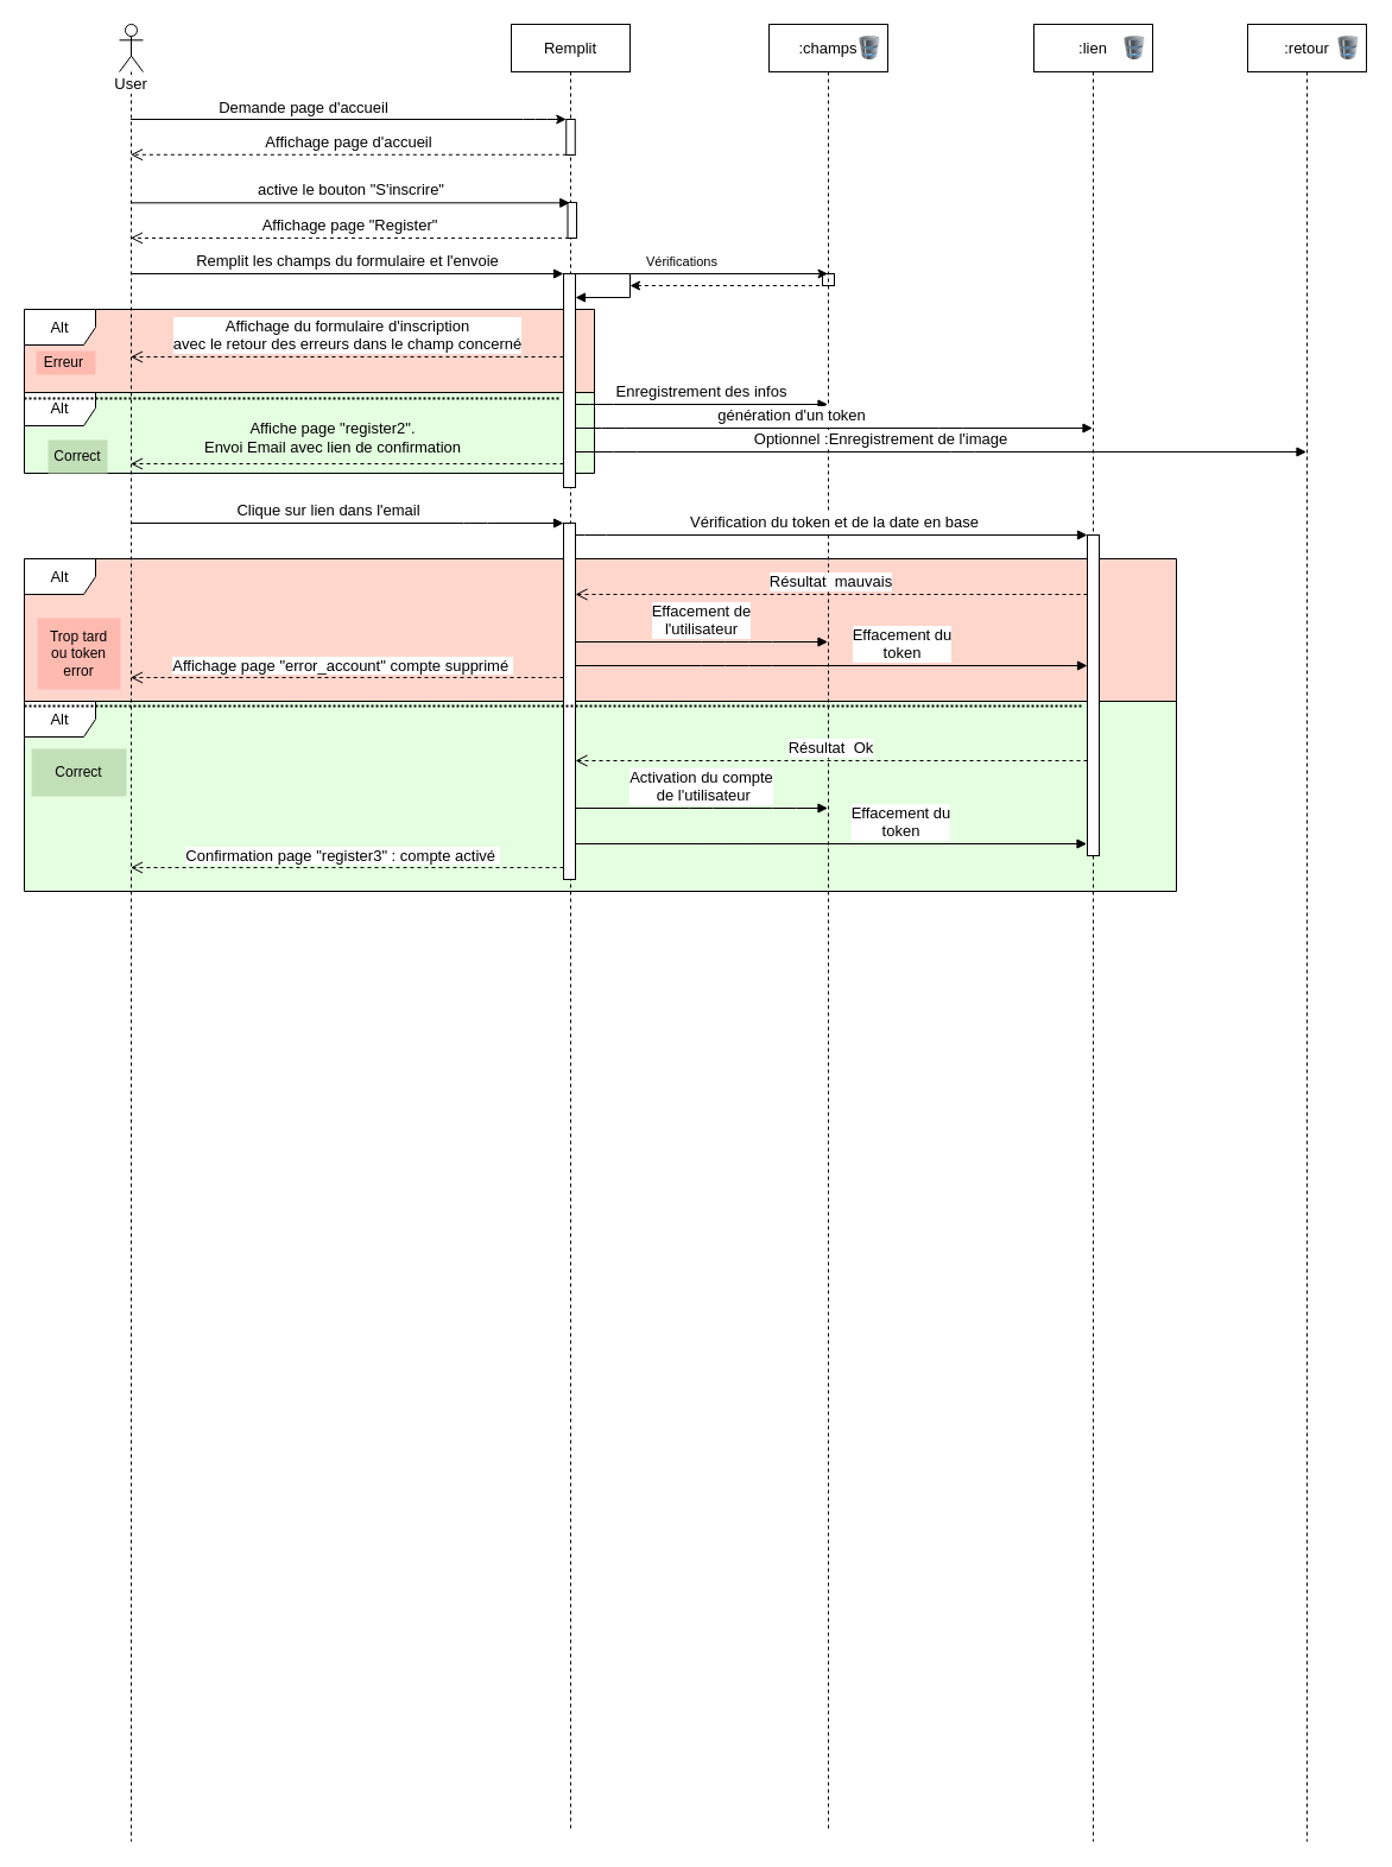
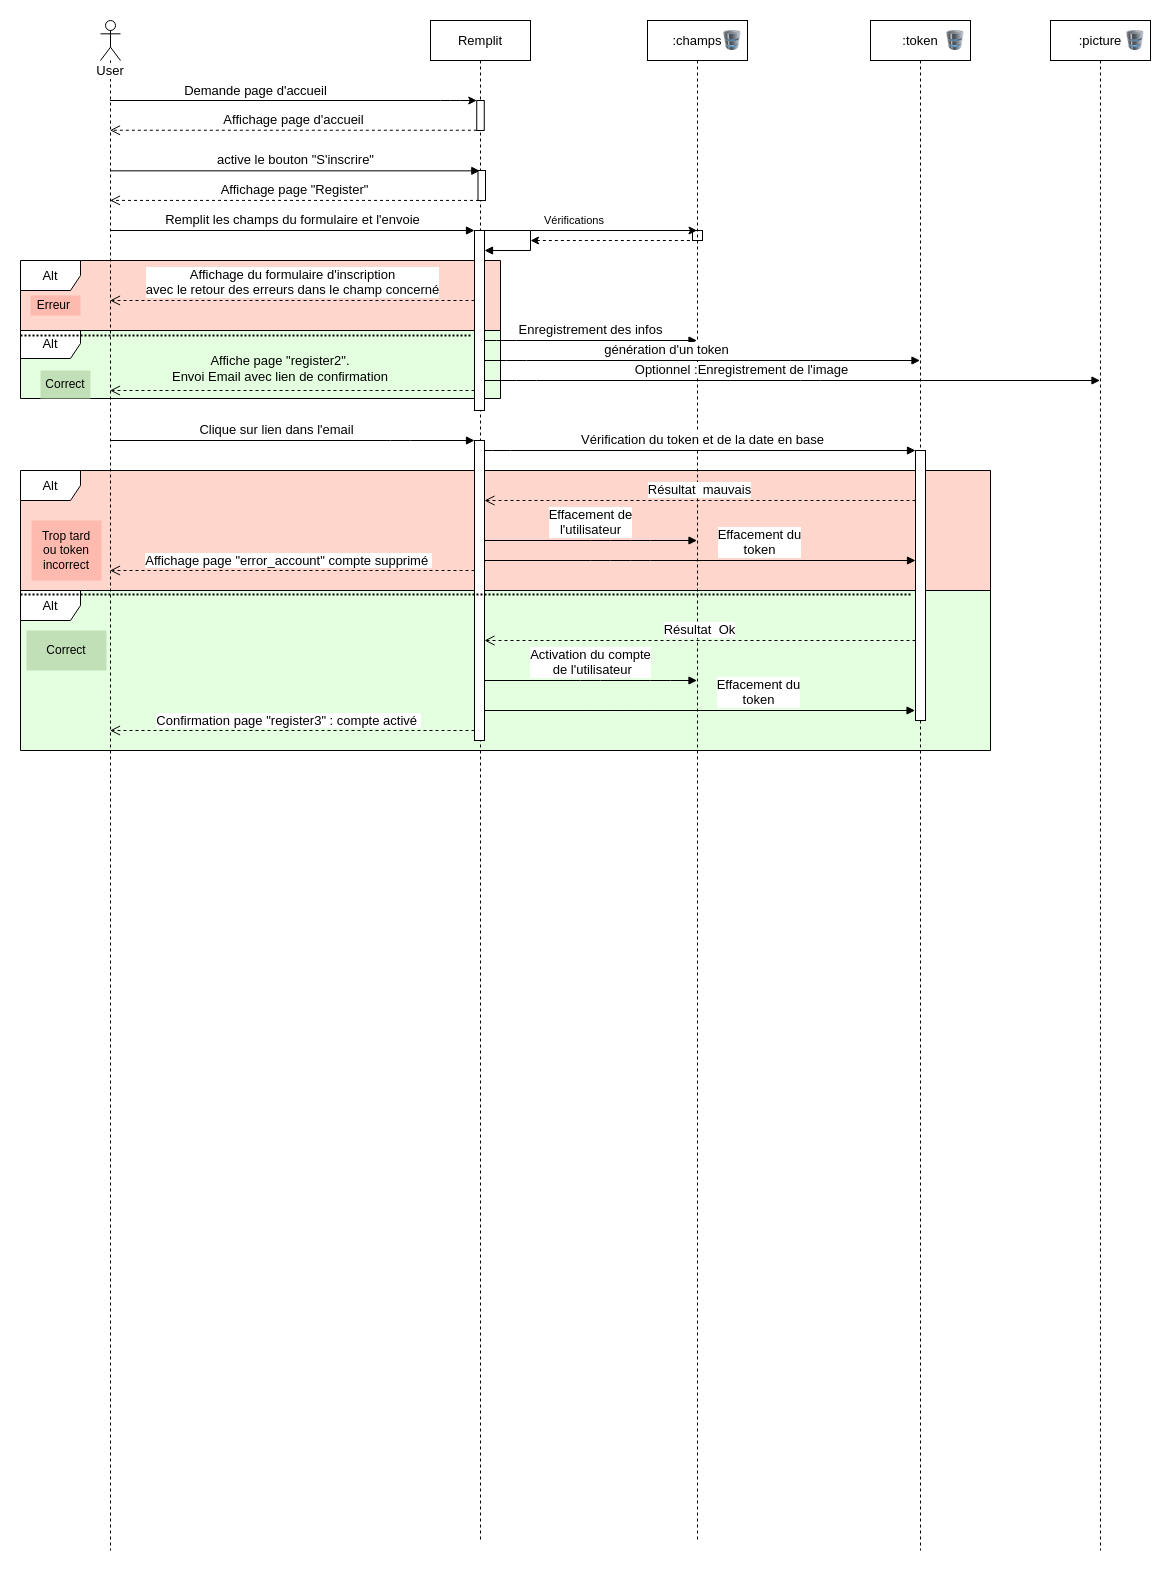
- <mxCell id="21" value=":lien" style="shape=umlLifeline;perimeter=lifelinePerimeter;whiteSpace=wrap;html=1;container=1;collapsible=0;recursiveResize=0;outlineConnect=0;fillColor=#FFFFFF;fontSize=13;fontColor=#000000;" parent="1" vertex="1"><mxGeometry x="870" width="100" height="1530" as="geometry" y="20" /></mxCell>
+ <mxCell id="21" value=":token" style="shape=umlLifeline;perimeter=lifelinePerimeter;whiteSpace=wrap;html=1;container=1;collapsible=0;recursiveResize=0;outlineConnect=0;fillColor=#FFFFFF;fontSize=13;fontColor=#000000;" parent="1" vertex="1"><mxGeometry x="870" width="100" height="1530" as="geometry" y="20" /></mxCell>
- <mxCell id="45" value=":retour" style="shape=umlLifeline;perimeter=lifelinePerimeter;whiteSpace=wrap;html=1;container=1;collapsible=0;recursiveResize=0;outlineConnect=0;fillColor=#FFFFFF;fontSize=13;fontColor=#000000;" parent="1" vertex="1"><mxGeometry x="1050" width="100" height="1530" as="geometry" y="20" /></mxCell>
+ <mxCell id="45" value=":picture" style="shape=umlLifeline;perimeter=lifelinePerimeter;whiteSpace=wrap;html=1;container=1;collapsible=0;recursiveResize=0;outlineConnect=0;fillColor=#FFFFFF;fontSize=13;fontColor=#000000;" parent="1" vertex="1"><mxGeometry x="1050" width="100" height="1530" as="geometry" y="20" /></mxCell>
- <mxCell id="36" value="Trop tard&lt;br&gt;ou token error" style="text;html=1;strokeColor=none;fillColor=#FFBAB0;align=center;verticalAlign=middle;whiteSpace=wrap;rounded=0;" parent="1" vertex="1"><mxGeometry x="31" y="520" width="70" height="60" as="geometry" /></mxCell>
+ <mxCell id="36" value="Trop tard&lt;br&gt;ou token incorrect" style="text;html=1;strokeColor=none;fillColor=#FFBAB0;align=center;verticalAlign=middle;whiteSpace=wrap;rounded=0;" parent="1" vertex="1"><mxGeometry x="31" y="520" width="70" height="60" as="geometry" /></mxCell>
